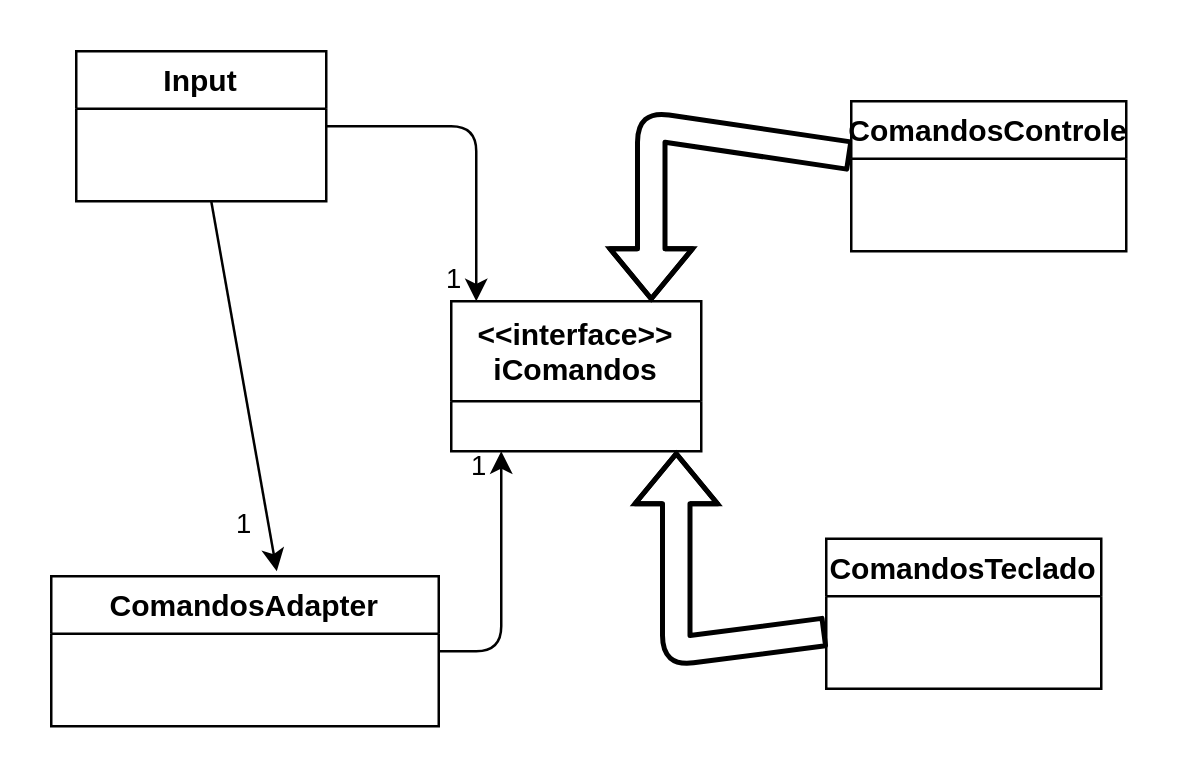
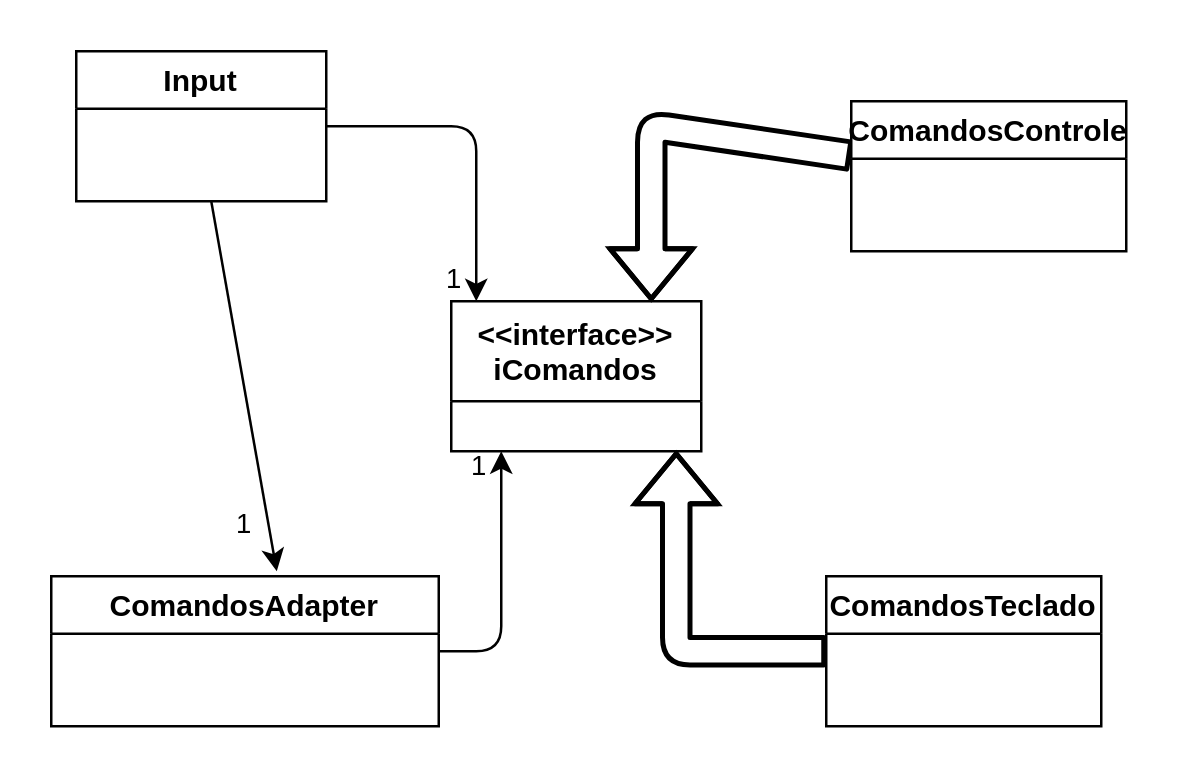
- <mxCell id="14" value="ComandosTeclado" style="swimlane;" vertex="1" parent="1"><mxGeometry x="330" y="215" width="110" height="60" as="geometry" /></mxCell>
+ <mxCell id="14" value="ComandosTeclado" style="swimlane;" vertex="1" parent="1"><mxGeometry x="330" y="230" width="110" height="60" as="geometry" /></mxCell>
